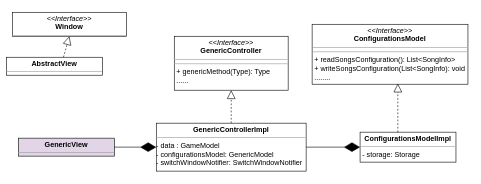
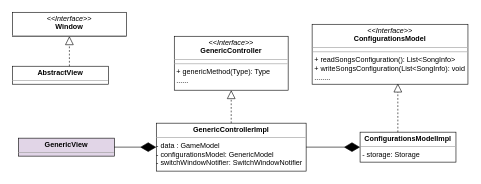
- <mxCell id="4" value="&lt;p style=&quot;margin: 0px ; margin-top: 4px ; text-align: center&quot;&gt;&lt;b&gt;AbstractView&lt;/b&gt;&lt;br&gt;&lt;/p&gt;&lt;hr size=&quot;1&quot;&gt;&lt;p style=&quot;margin: 0px ; margin-left: 4px&quot;&gt;+ field: Type&lt;/p&gt;&lt;hr size=&quot;1&quot;&gt;&lt;p style=&quot;margin: 0px ; margin-left: 4px&quot;&gt;+ method(): Type&lt;/p&gt;" style="verticalAlign=top;align=left;overflow=fill;fontSize=12;fontFamily=Helvetica;html=1;" vertex="1" parent="1"><mxGeometry x="10" y="95" width="160" height="30" as="geometry" /></mxCell>
+ <mxCell id="4" value="&lt;p style=&quot;margin: 0px ; margin-top: 4px ; text-align: center&quot;&gt;&lt;b&gt;AbstractView&lt;/b&gt;&lt;br&gt;&lt;/p&gt;&lt;hr size=&quot;1&quot;&gt;&lt;p style=&quot;margin: 0px ; margin-left: 4px&quot;&gt;+ field: Type&lt;/p&gt;&lt;hr size=&quot;1&quot;&gt;&lt;p style=&quot;margin: 0px ; margin-left: 4px&quot;&gt;+ method(): Type&lt;/p&gt;" style="verticalAlign=top;align=left;overflow=fill;fontSize=12;fontFamily=Helvetica;html=1;" vertex="1" parent="1"><mxGeometry x="20" y="110" width="160" height="30" as="geometry" /></mxCell>
